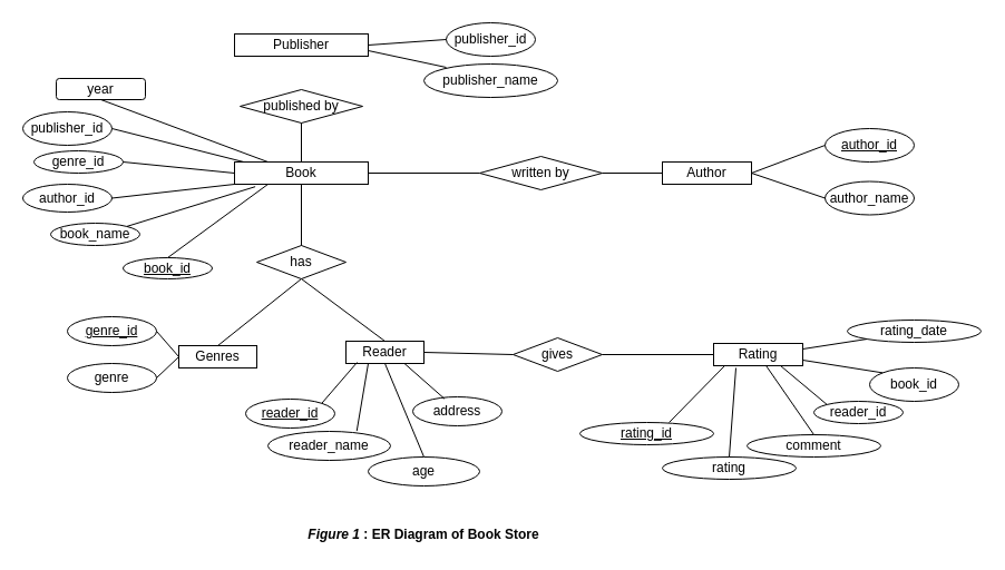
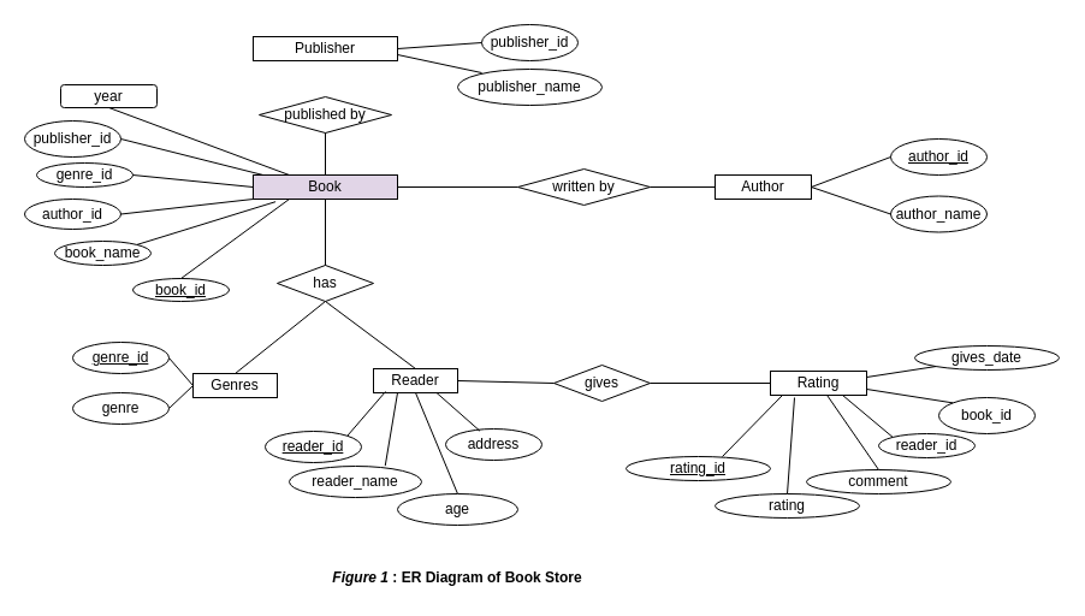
- <mxCell id="56" value="Book" style="rounded=0;whiteSpace=wrap;html=1;" parent="1" vertex="1"><mxGeometry x="210" y="145" width="120" height="20" as="geometry" /></mxCell>
+ <mxCell id="56" value="Book" style="rounded=0;whiteSpace=wrap;html=1;fillColor=#e1d5e7;" parent="1" vertex="1"><mxGeometry x="210" y="145" width="120" height="20" as="geometry" /></mxCell>
- <mxCell id="65" value="rating_date" style="ellipse;whiteSpace=wrap;html=1;" vertex="1" parent="1"><mxGeometry x="760" y="287" width="120" height="20" as="geometry" /></mxCell>
+ <mxCell id="65" value="gives_date" style="ellipse;whiteSpace=wrap;html=1;" vertex="1" parent="1"><mxGeometry x="760" y="287" width="120" height="20" as="geometry" /></mxCell>
